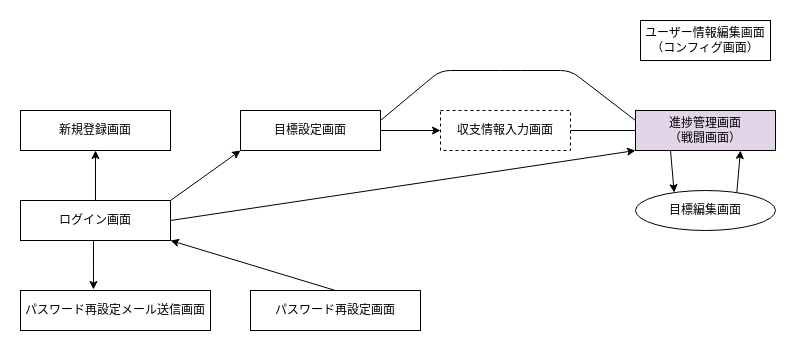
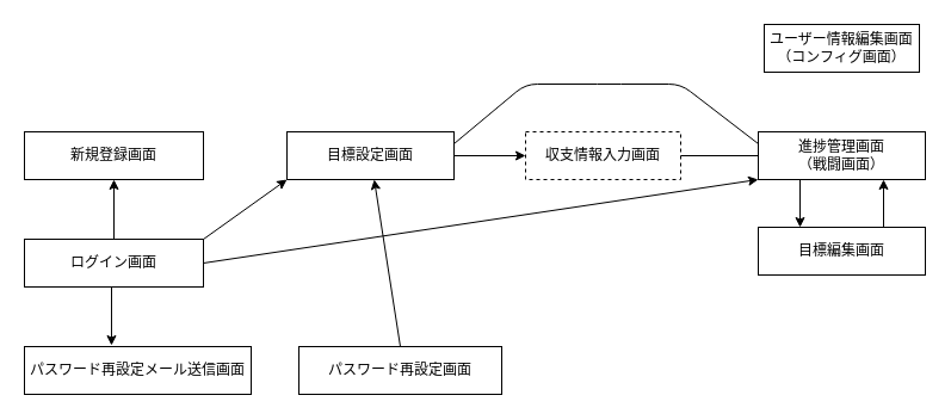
- <mxCell id="5" value="進捗管理画面&lt;br&gt;（戦闘画面）" style="whiteSpace=wrap;html=1;align=center;fillColor=#e1d5e7;" parent="1" vertex="1"><mxGeometry x="635" y="110" width="140" height="40" as="geometry" /></mxCell>
+ <mxCell id="5" value="進捗管理画面&lt;br&gt;（戦闘画面）" style="whiteSpace=wrap;html=1;align=center;" parent="1" vertex="1"><mxGeometry x="635" y="110" width="140" height="40" as="geometry" /></mxCell>
- <mxCell id="15" value="目標編集画面" style="ellipse;whiteSpace=wrap;html=1;" parent="1" vertex="1"><mxGeometry x="635" y="190" width="140" height="40" as="geometry" /></mxCell>
+ <mxCell id="15" value="目標編集画面" style="rounded=0;whiteSpace=wrap;html=1;" parent="1" vertex="1"><mxGeometry x="635" y="190" width="140" height="40" as="geometry" /></mxCell>
- <mxCell id="14" value="" style="endArrow=classic;html=1;entryX=1;entryY=1;entryDx=0;entryDy=0;exitX=0.5;exitY=0;exitDx=0;exitDy=0;" parent="1" source="13" target="7" edge="1"><mxGeometry width="50" height="50" relative="1" as="geometry"><mxPoint x="400" y="150" as="sourcePoint" /><mxPoint x="450" y="100" as="targetPoint" /></mxGeometry></mxCell>
+ <mxCell id="14" value="" style="endArrow=classic;html=1;exitX=0.5;exitY=0;exitDx=0;exitDy=0;" parent="1" source="13" target="3" edge="1"><mxGeometry width="50" height="50" relative="1" as="geometry"><mxPoint x="400" y="150" as="sourcePoint" /><mxPoint x="450" y="100" as="targetPoint" /></mxGeometry></mxCell>
